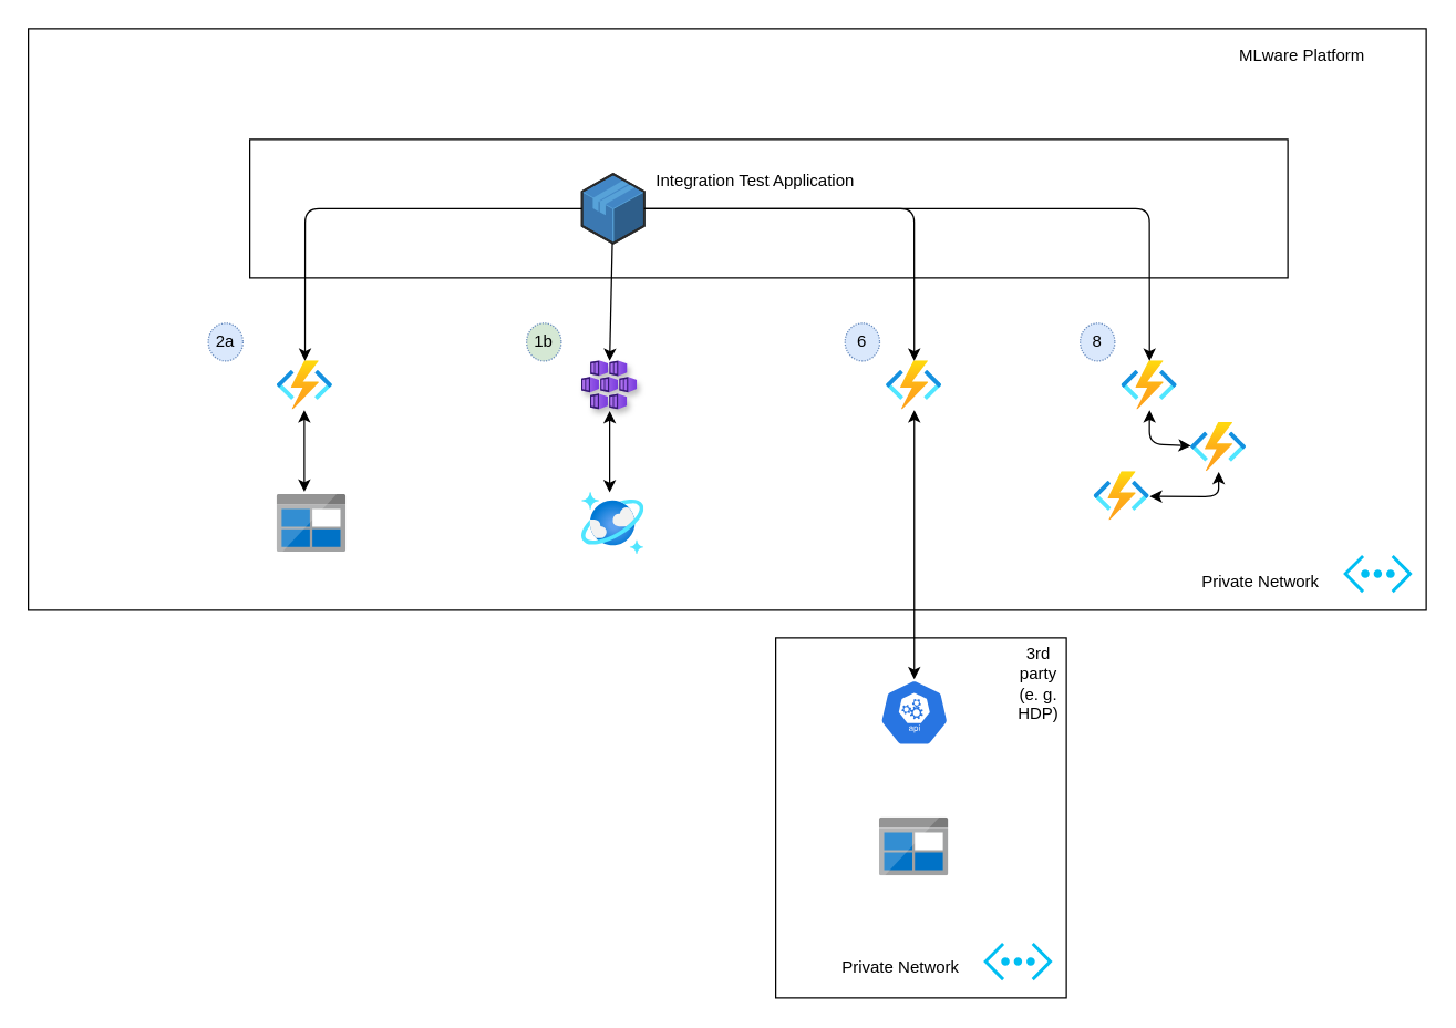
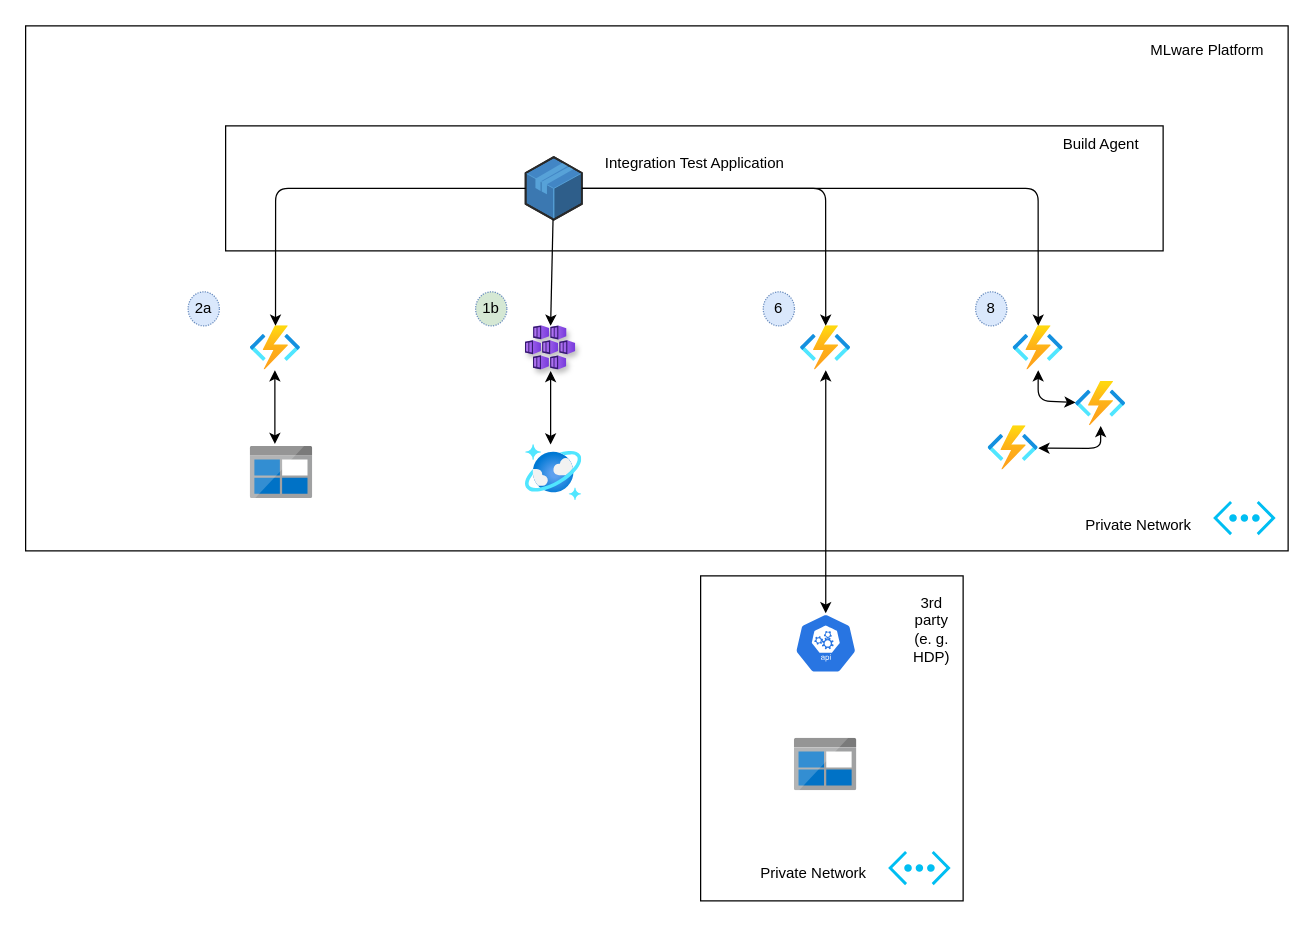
- <mxCell id="15" value="MLware Platform" style="text;html=1;align=center;verticalAlign=middle;resizable=0;points=[];autosize=1;" vertex="1" parent="1"><mxGeometry x="885" y="30" width="110" height="20" as="geometry" /></mxCell>
+ <mxCell id="15" value="MLware Platform" style="text;html=1;align=center;verticalAlign=middle;resizable=0;points=[];autosize=1;" vertex="1" parent="1"><mxGeometry x="910" y="30" width="110" height="20" as="geometry" /></mxCell>
+ <mxCell id="16" value="Build Agent" style="text;html=1;align=center;verticalAlign=middle;resizable=0;points=[];autosize=1;" vertex="1" parent="1"><mxGeometry x="840.1" y="105.03" width="80" height="20" as="geometry" /></mxCell>
- <mxCell id="20" value="Integration Test Application" style="text;html=1;align=center;verticalAlign=middle;resizable=0;points=[];autosize=1;" vertex="1" parent="1"><mxGeometry x="465" y="120" width="160" height="20" as="geometry" /></mxCell>
+ <mxCell id="20" value="Integration Test Application" style="text;html=1;align=center;verticalAlign=middle;resizable=0;points=[];autosize=1;" vertex="1" parent="1"><mxGeometry x="475" y="120" width="160" height="20" as="geometry" /></mxCell>
- <mxCell id="37" value="3rd party (e. g. HDP)" style="text;html=1;strokeColor=none;fillColor=none;align=center;verticalAlign=middle;whiteSpace=wrap;rounded=0;" vertex="1" parent="1"><mxGeometry x="730" y="460" width="40" height="66" as="geometry" /></mxCell>
+ <mxCell id="37" value="3rd party (e. g. HDP)" style="text;html=1;strokeColor=none;fillColor=none;align=center;verticalAlign=middle;whiteSpace=wrap;rounded=0;" vertex="1" parent="1"><mxGeometry x="725" y="470" width="40" height="66" as="geometry" /></mxCell>
